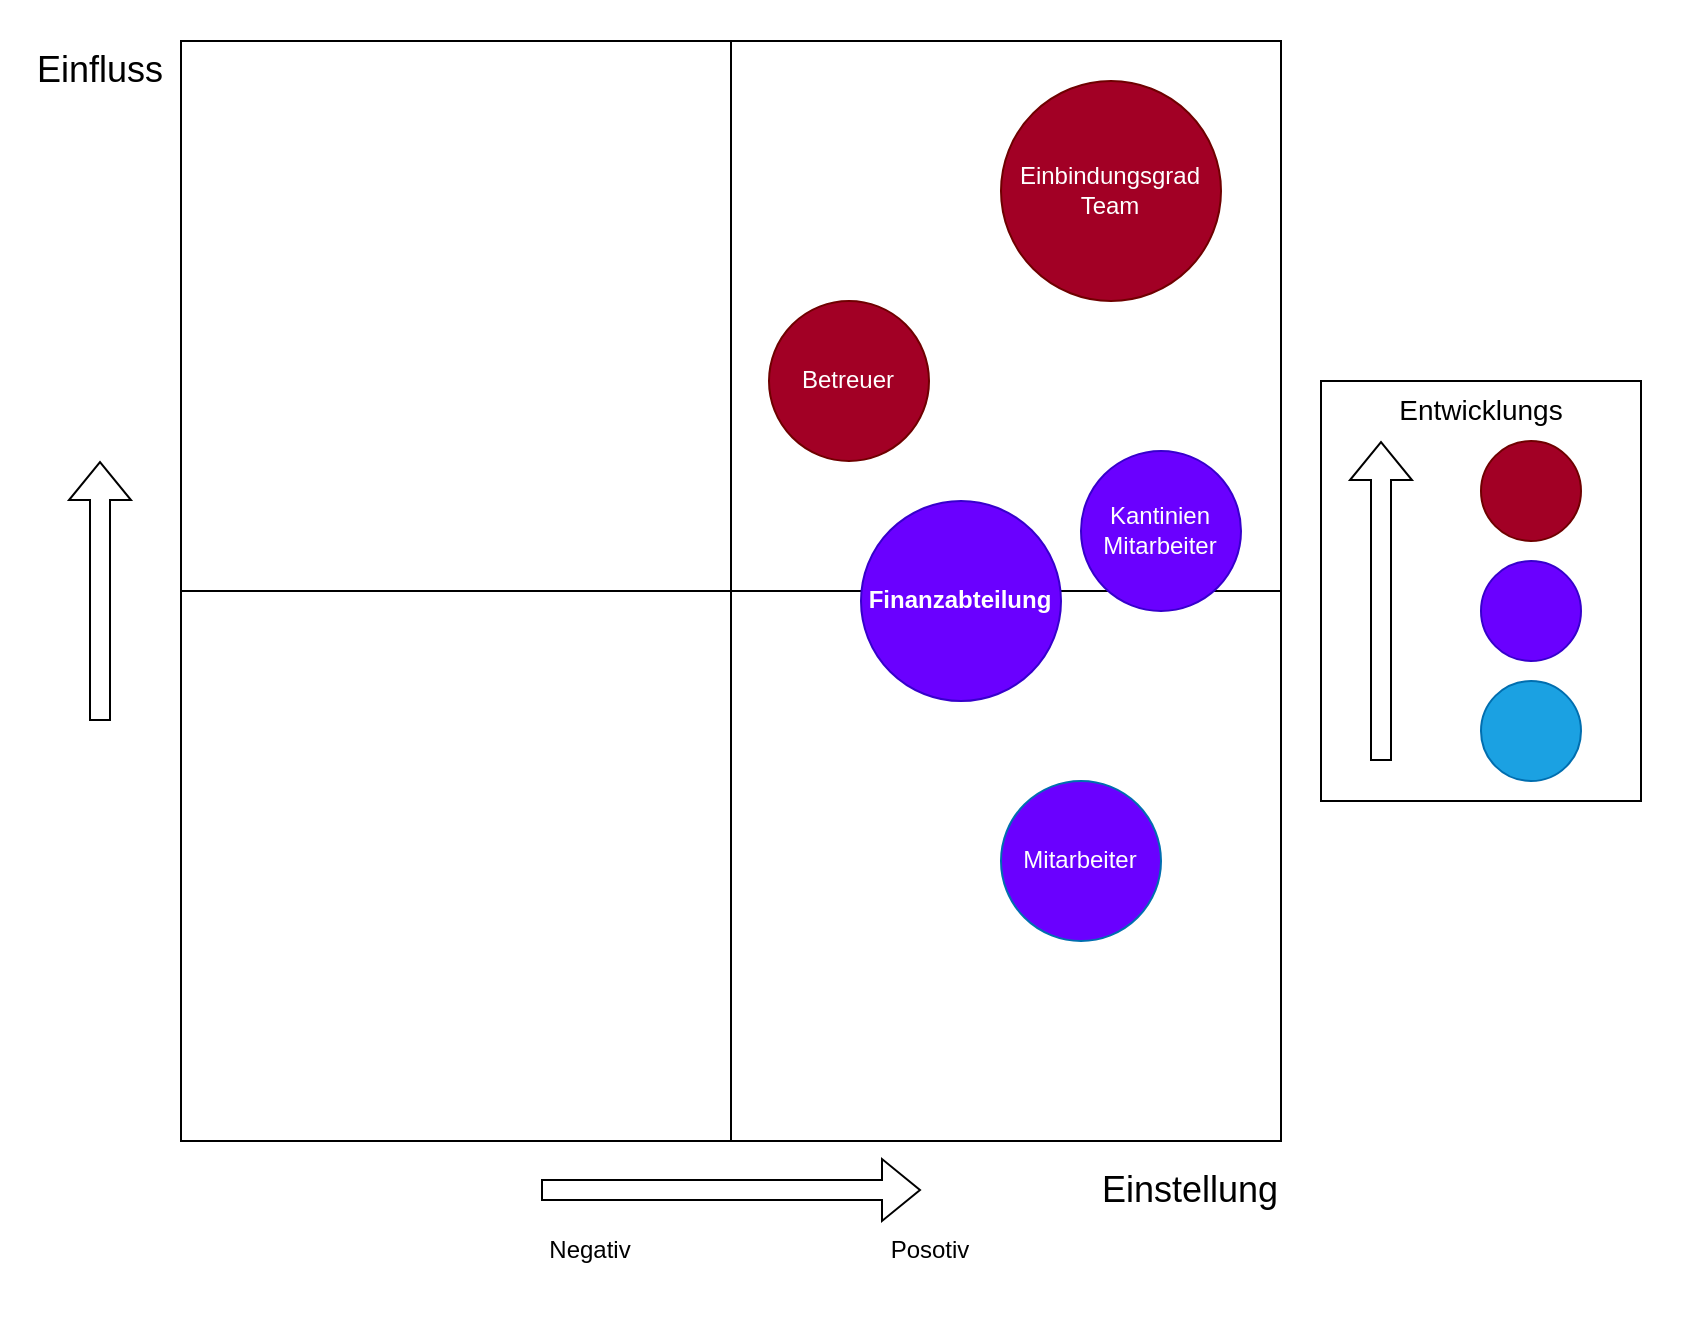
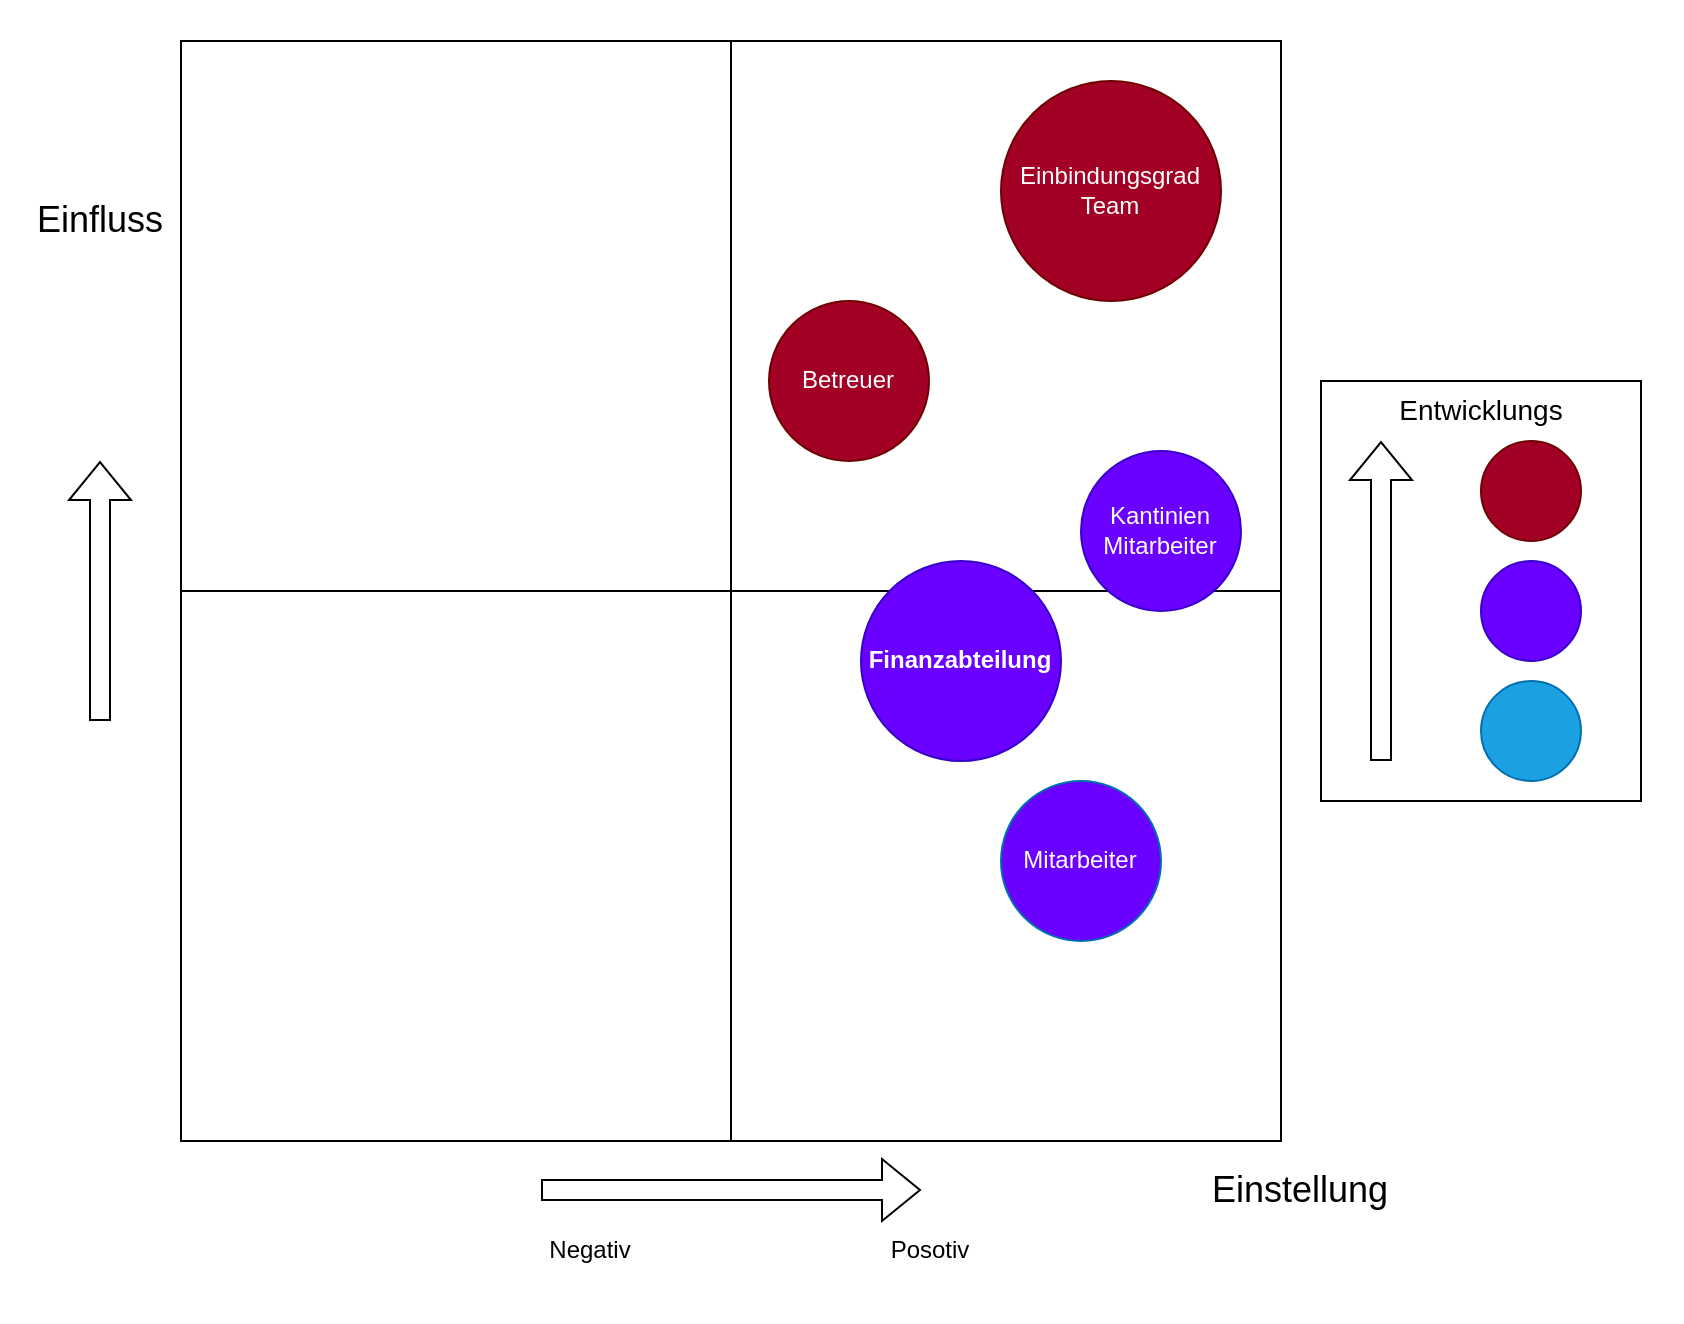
- <mxCell id="6" value="&lt;font style=&quot;font-size: 18px;&quot;&gt;Einfluss&lt;/font&gt;" style="text;html=1;strokeColor=none;fillColor=none;align=center;verticalAlign=middle;whiteSpace=wrap;rounded=0;" parent="1" vertex="1"><mxGeometry x="20" y="20" width="60" height="30" as="geometry" /></mxCell>
+ <mxCell id="6" value="&lt;font style=&quot;font-size: 18px;&quot;&gt;Einfluss&lt;/font&gt;" style="text;html=1;strokeColor=none;fillColor=none;align=center;verticalAlign=middle;whiteSpace=wrap;rounded=0;" parent="1" vertex="1"><mxGeometry x="20" y="95" width="60" height="30" as="geometry" /></mxCell>
- <mxCell id="19" value="&lt;strong&gt;Finanzabteilung&lt;/strong&gt;" style="ellipse;whiteSpace=wrap;html=1;aspect=fixed;fillColor=#6a00ff;fontColor=#ffffff;strokeColor=#3700CC;" parent="1" vertex="1"><mxGeometry x="430" y="250" width="100" height="100" as="geometry" /></mxCell>
+ <mxCell id="19" value="&lt;strong&gt;Finanzabteilung&lt;/strong&gt;" style="ellipse;whiteSpace=wrap;html=1;aspect=fixed;fillColor=#6a00ff;fontColor=#ffffff;strokeColor=#3700CC;" parent="1" vertex="1"><mxGeometry x="430" y="280" width="100" height="100" as="geometry" /></mxCell>
- <mxCell id="7" value="&lt;font style=&quot;font-size: 18px;&quot;&gt;Einstellung&lt;/font&gt;" style="text;html=1;strokeColor=none;fillColor=none;align=center;verticalAlign=middle;whiteSpace=wrap;rounded=0;" parent="1" vertex="1"><mxGeometry x="550" y="580" width="90" height="30" as="geometry" /></mxCell>
+ <mxCell id="7" value="&lt;font style=&quot;font-size: 18px;&quot;&gt;Einstellung&lt;/font&gt;" style="text;html=1;strokeColor=none;fillColor=none;align=center;verticalAlign=middle;whiteSpace=wrap;rounded=0;" parent="1" vertex="1"><mxGeometry x="605" y="580" width="90" height="30" as="geometry" /></mxCell>
